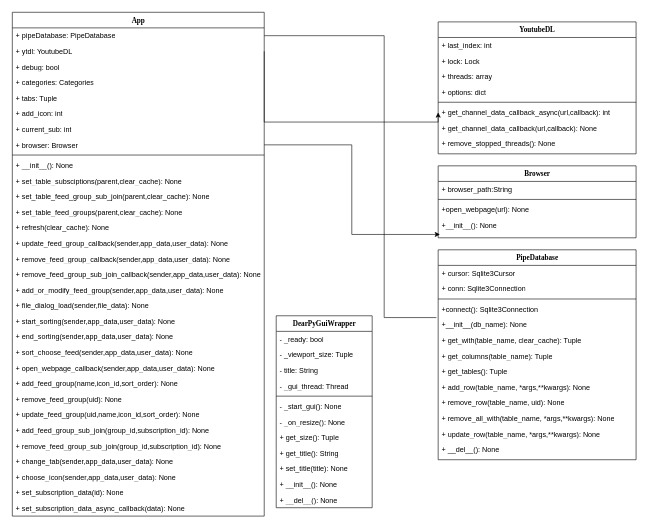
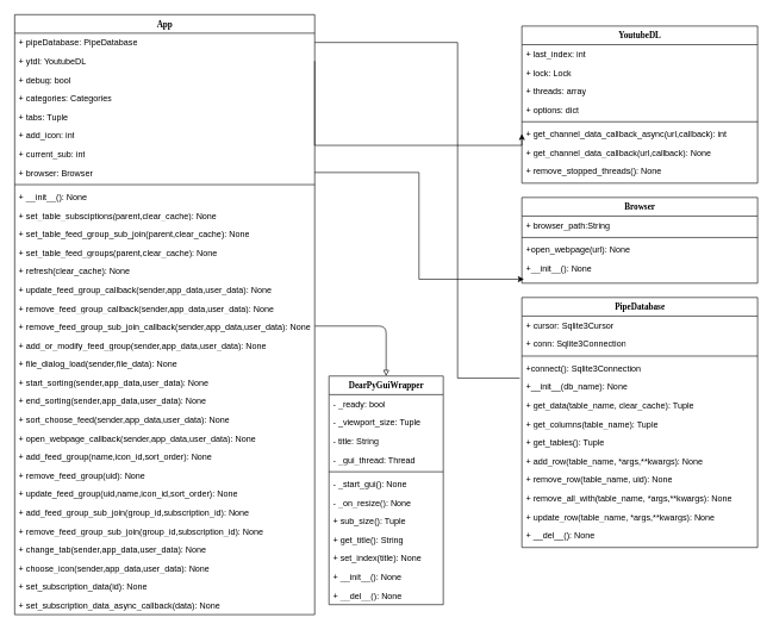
+ <mxCell id="2" style="edgeStyle=orthogonalEdgeStyle;html=1;labelBackgroundColor=none;startFill=0;endArrow=block;endFill=0;fontFamily=Verdana;fontSize=12;" parent="1" source="3" target="45" edge="1"><mxGeometry relative="1" as="geometry"><Array as="points"><mxPoint x="130" y="456" /><mxPoint x="130" y="456" /></Array></mxGeometry></mxCell>
- <mxCell id="71" value="&lt;span&gt;+ get_with(table_name, clear_cache): Tuple&lt;/span&gt;" style="text;html=1;strokeColor=none;fillColor=none;align=left;verticalAlign=top;spacingLeft=4;spacingRight=4;whiteSpace=wrap;overflow=hidden;rotatable=0;points=[[0,0.5],[1,0.5]];portConstraint=eastwest;" vertex="1" parent="65"><mxGeometry y="138" width="330" height="26" as="geometry" /></mxCell>
+ <mxCell id="71" value="&lt;span&gt;+ get_data(table_name, clear_cache): Tuple&lt;/span&gt;" style="text;html=1;strokeColor=none;fillColor=none;align=left;verticalAlign=top;spacingLeft=4;spacingRight=4;whiteSpace=wrap;overflow=hidden;rotatable=0;points=[[0,0.5],[1,0.5]];portConstraint=eastwest;" vertex="1" parent="65"><mxGeometry y="138" width="330" height="26" as="geometry" /></mxCell>
- <mxCell id="53" value="+ get_size(): Tuple" style="text;html=1;strokeColor=none;fillColor=none;align=left;verticalAlign=top;spacingLeft=4;spacingRight=4;whiteSpace=wrap;overflow=hidden;rotatable=0;points=[[0,0.5],[1,0.5]];portConstraint=eastwest;" parent="45" vertex="1"><mxGeometry y="190" width="160" height="26" as="geometry" /></mxCell>
+ <mxCell id="53" value="+ sub_size(): Tuple" style="text;html=1;strokeColor=none;fillColor=none;align=left;verticalAlign=top;spacingLeft=4;spacingRight=4;whiteSpace=wrap;overflow=hidden;rotatable=0;points=[[0,0.5],[1,0.5]];portConstraint=eastwest;" parent="45" vertex="1"><mxGeometry y="190" width="160" height="26" as="geometry" /></mxCell>
- <mxCell id="55" value="+ set_title(title): None" style="text;html=1;strokeColor=none;fillColor=none;align=left;verticalAlign=top;spacingLeft=4;spacingRight=4;whiteSpace=wrap;overflow=hidden;rotatable=0;points=[[0,0.5],[1,0.5]];portConstraint=eastwest;" vertex="1" parent="45"><mxGeometry y="242" width="160" height="26" as="geometry" /></mxCell>
+ <mxCell id="55" value="+ set_index(title): None" style="text;html=1;strokeColor=none;fillColor=none;align=left;verticalAlign=top;spacingLeft=4;spacingRight=4;whiteSpace=wrap;overflow=hidden;rotatable=0;points=[[0,0.5],[1,0.5]];portConstraint=eastwest;" vertex="1" parent="45"><mxGeometry y="242" width="160" height="26" as="geometry" /></mxCell>
